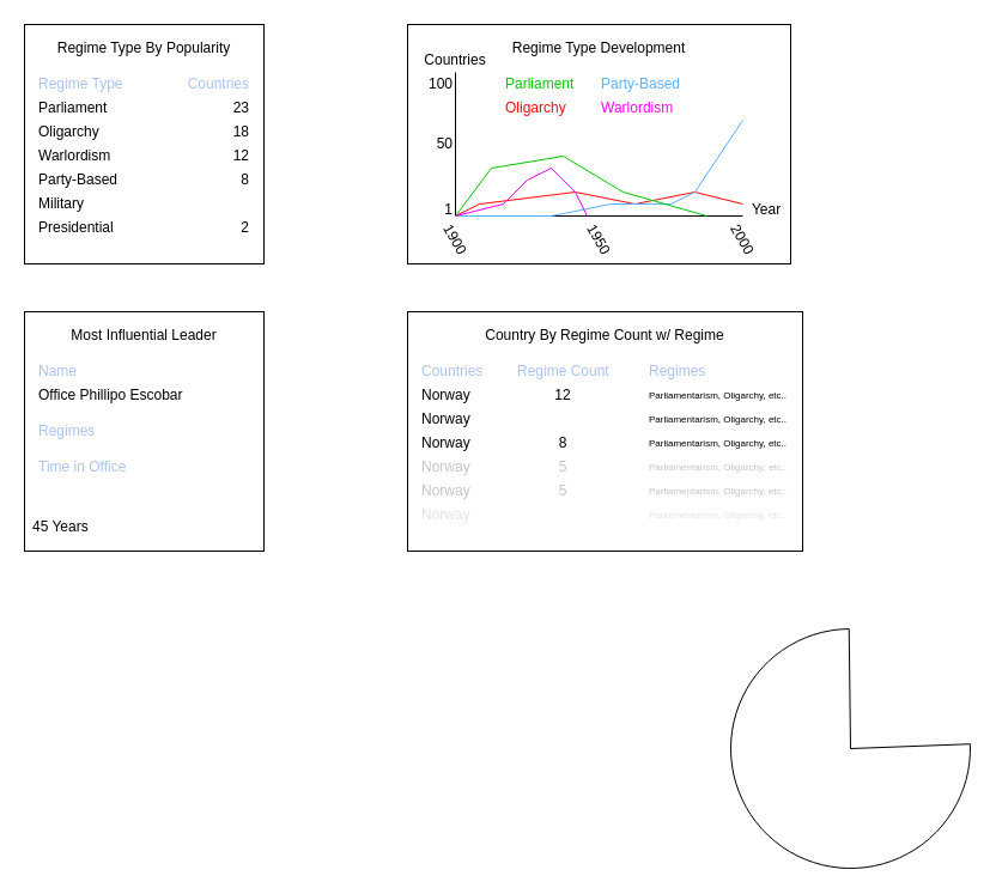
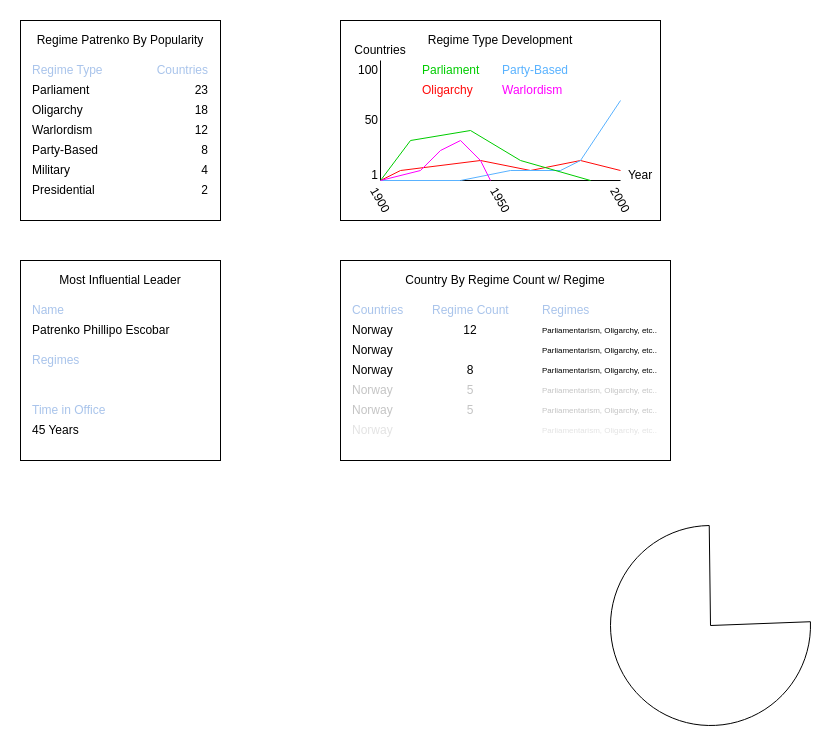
- <mxCell id="3" value="Regime Type By Popularity" style="text;html=1;strokeColor=none;fillColor=none;align=center;verticalAlign=middle;whiteSpace=wrap;rounded=0;" vertex="1" parent="1"><mxGeometry x="20" y="20" width="200" height="40" as="geometry" /></mxCell>
+ <mxCell id="3" value="Regime Patrenko By Popularity" style="text;html=1;strokeColor=none;fillColor=none;align=center;verticalAlign=middle;whiteSpace=wrap;rounded=0;" vertex="1" parent="1"><mxGeometry x="20" y="20" width="200" height="40" as="geometry" /></mxCell>
+ <mxCell id="16" value="4" style="text;html=1;strokeColor=none;fillColor=none;align=right;verticalAlign=middle;whiteSpace=wrap;rounded=0;" vertex="1" parent="1"><mxGeometry x="130" y="160" width="80" height="20" as="geometry" /></mxCell>
- <mxCell id="62" value="Office Phillipo Escobar" style="text;html=1;strokeColor=none;fillColor=none;align=left;verticalAlign=middle;whiteSpace=wrap;rounded=0;" vertex="1" parent="1"><mxGeometry x="30" y="320" width="180" height="20" as="geometry" /></mxCell>
+ <mxCell id="62" value="Patrenko Phillipo Escobar" style="text;html=1;strokeColor=none;fillColor=none;align=left;verticalAlign=middle;whiteSpace=wrap;rounded=0;" vertex="1" parent="1"><mxGeometry x="30" y="320" width="180" height="20" as="geometry" /></mxCell>
- <mxCell id="65" value="Time in Office" style="text;html=1;strokeColor=none;fillColor=none;align=left;verticalAlign=middle;whiteSpace=wrap;rounded=0;fontColor=#A9C4EB;" vertex="1" parent="1"><mxGeometry x="30" y="380" width="80" height="20" as="geometry" /></mxCell>
+ <mxCell id="65" value="Time in Office" style="text;html=1;strokeColor=none;fillColor=none;align=left;verticalAlign=middle;whiteSpace=wrap;rounded=0;fontColor=#A9C4EB;" vertex="1" parent="1"><mxGeometry x="30" y="400" width="80" height="20" as="geometry" /></mxCell>
- <mxCell id="66" value="45 Years" style="text;html=1;strokeColor=none;fillColor=none;align=left;verticalAlign=middle;whiteSpace=wrap;rounded=0;" vertex="1" parent="1"><mxGeometry x="25" y="430" width="180" height="20" as="geometry" /></mxCell>
+ <mxCell id="66" value="45 Years" style="text;html=1;strokeColor=none;fillColor=none;align=left;verticalAlign=middle;whiteSpace=wrap;rounded=0;" vertex="1" parent="1"><mxGeometry x="30" y="420" width="180" height="20" as="geometry" /></mxCell>
